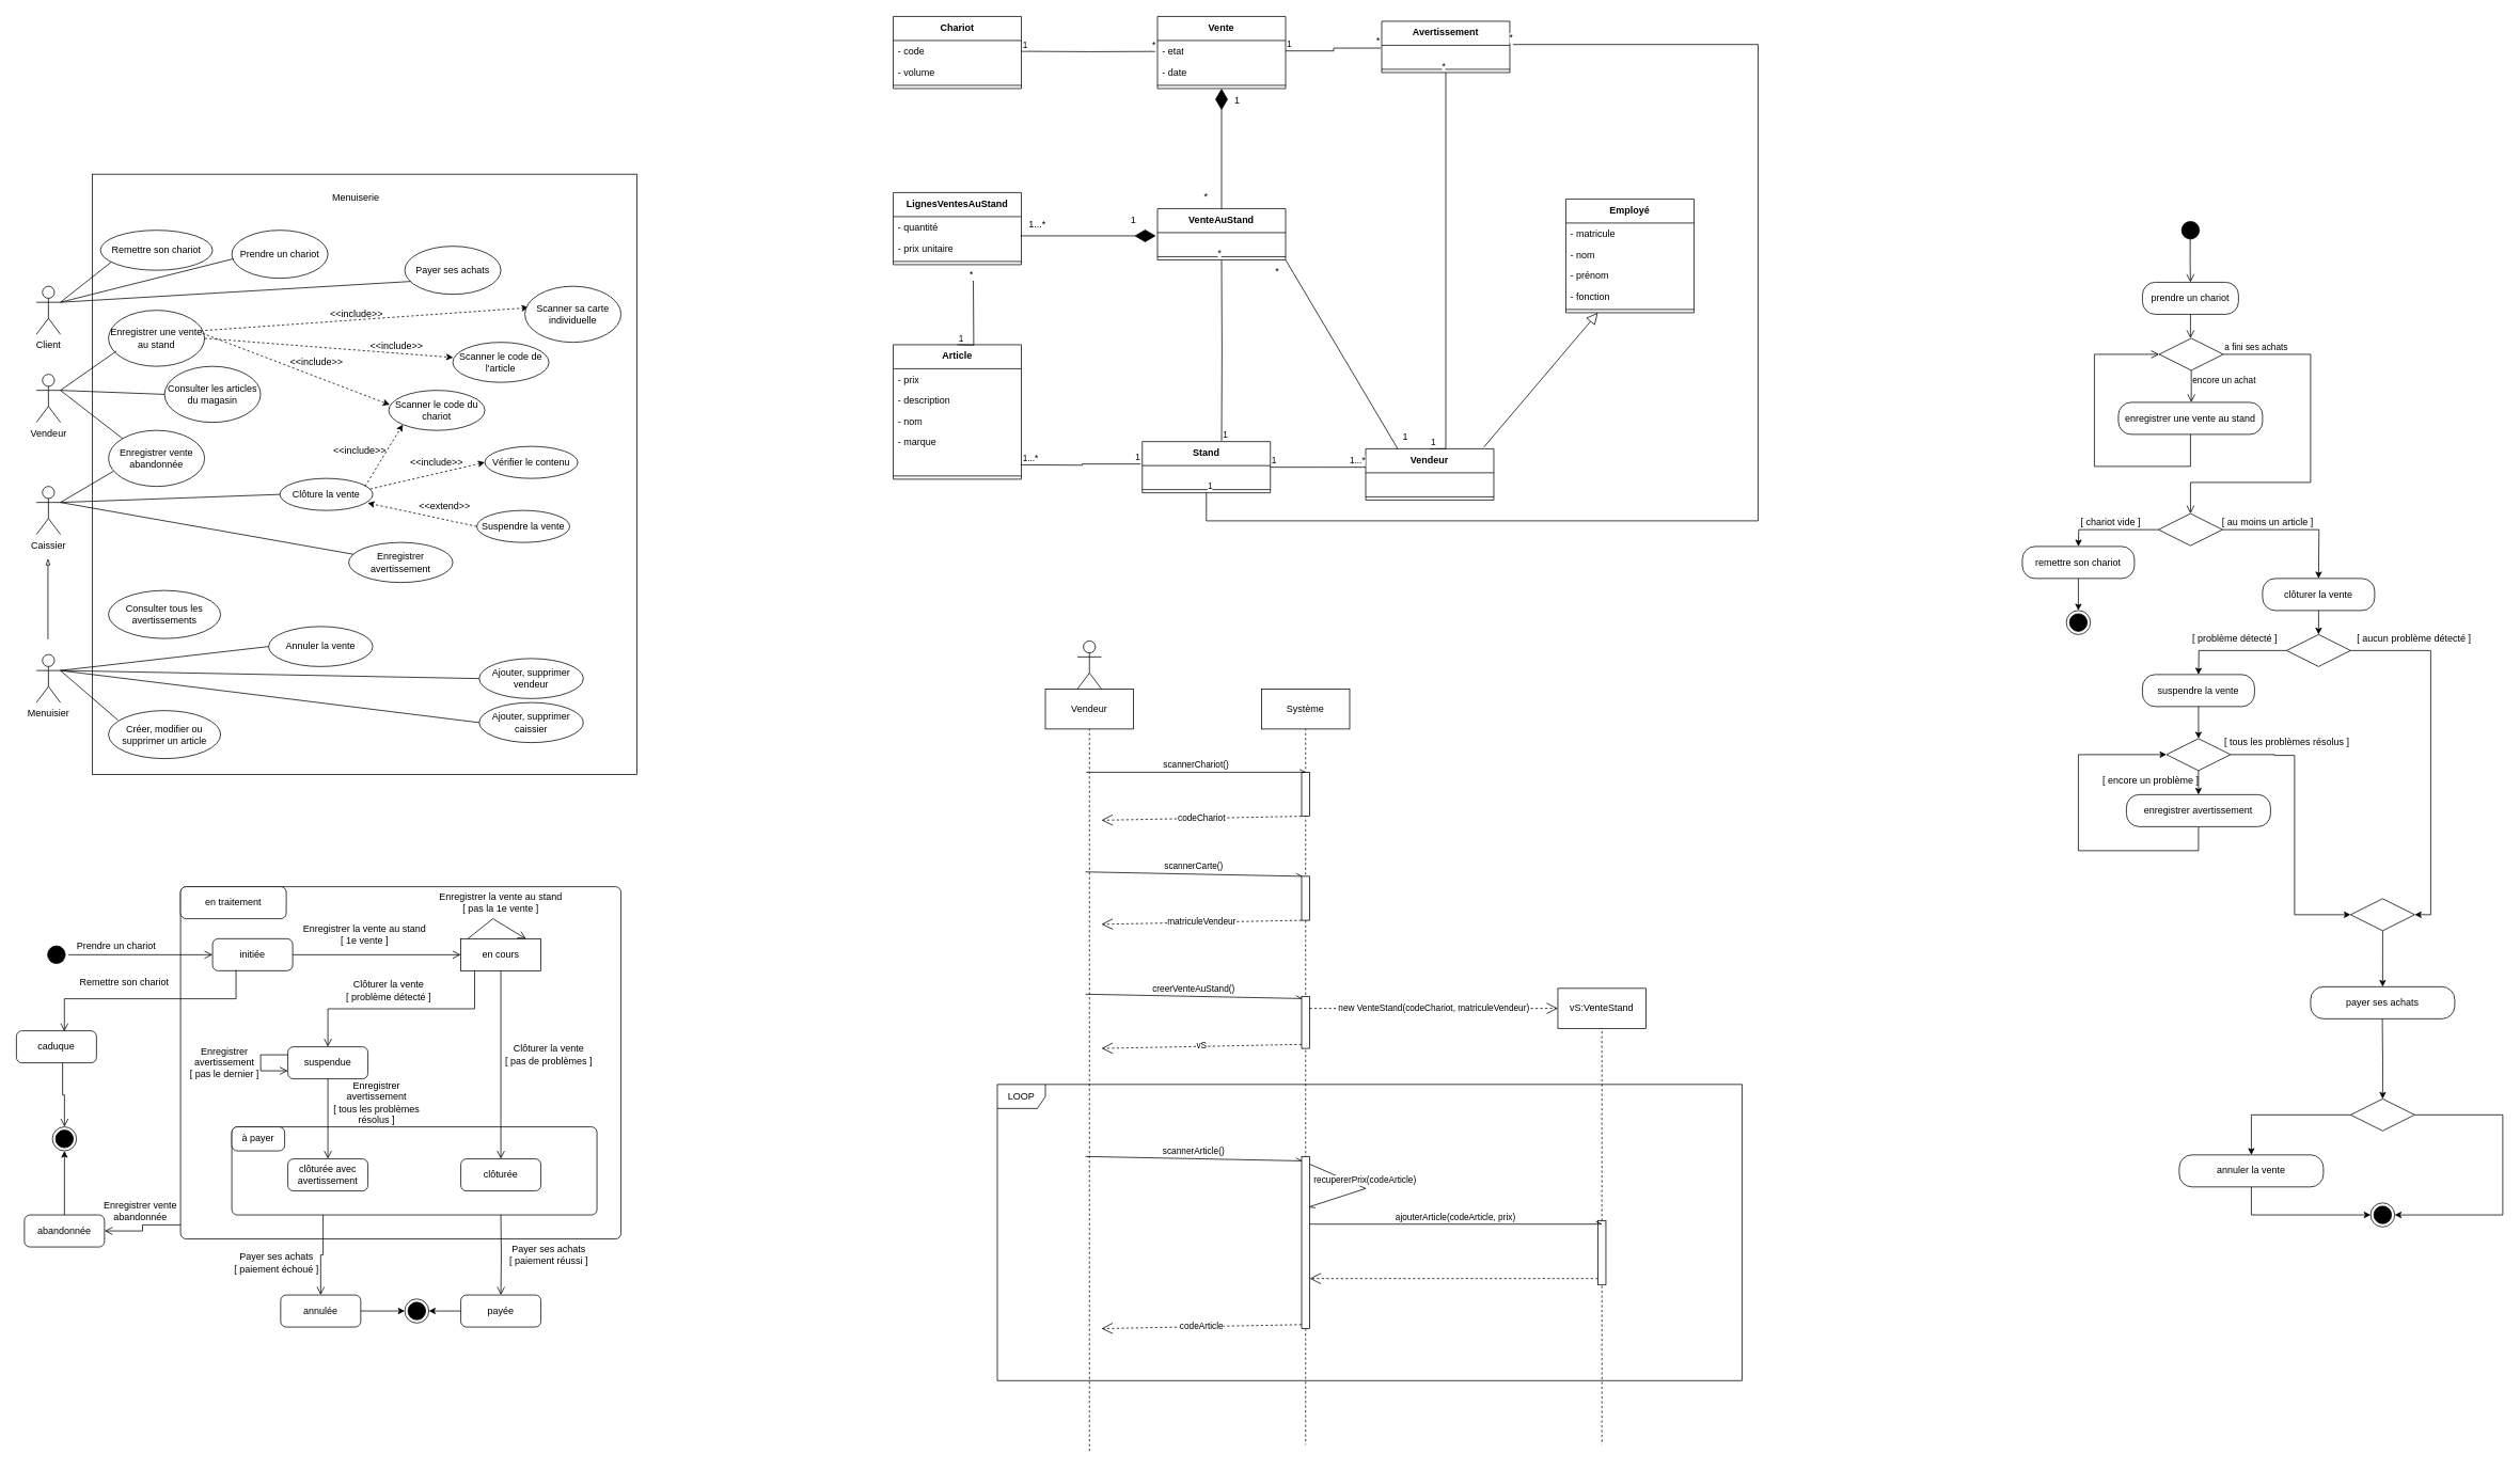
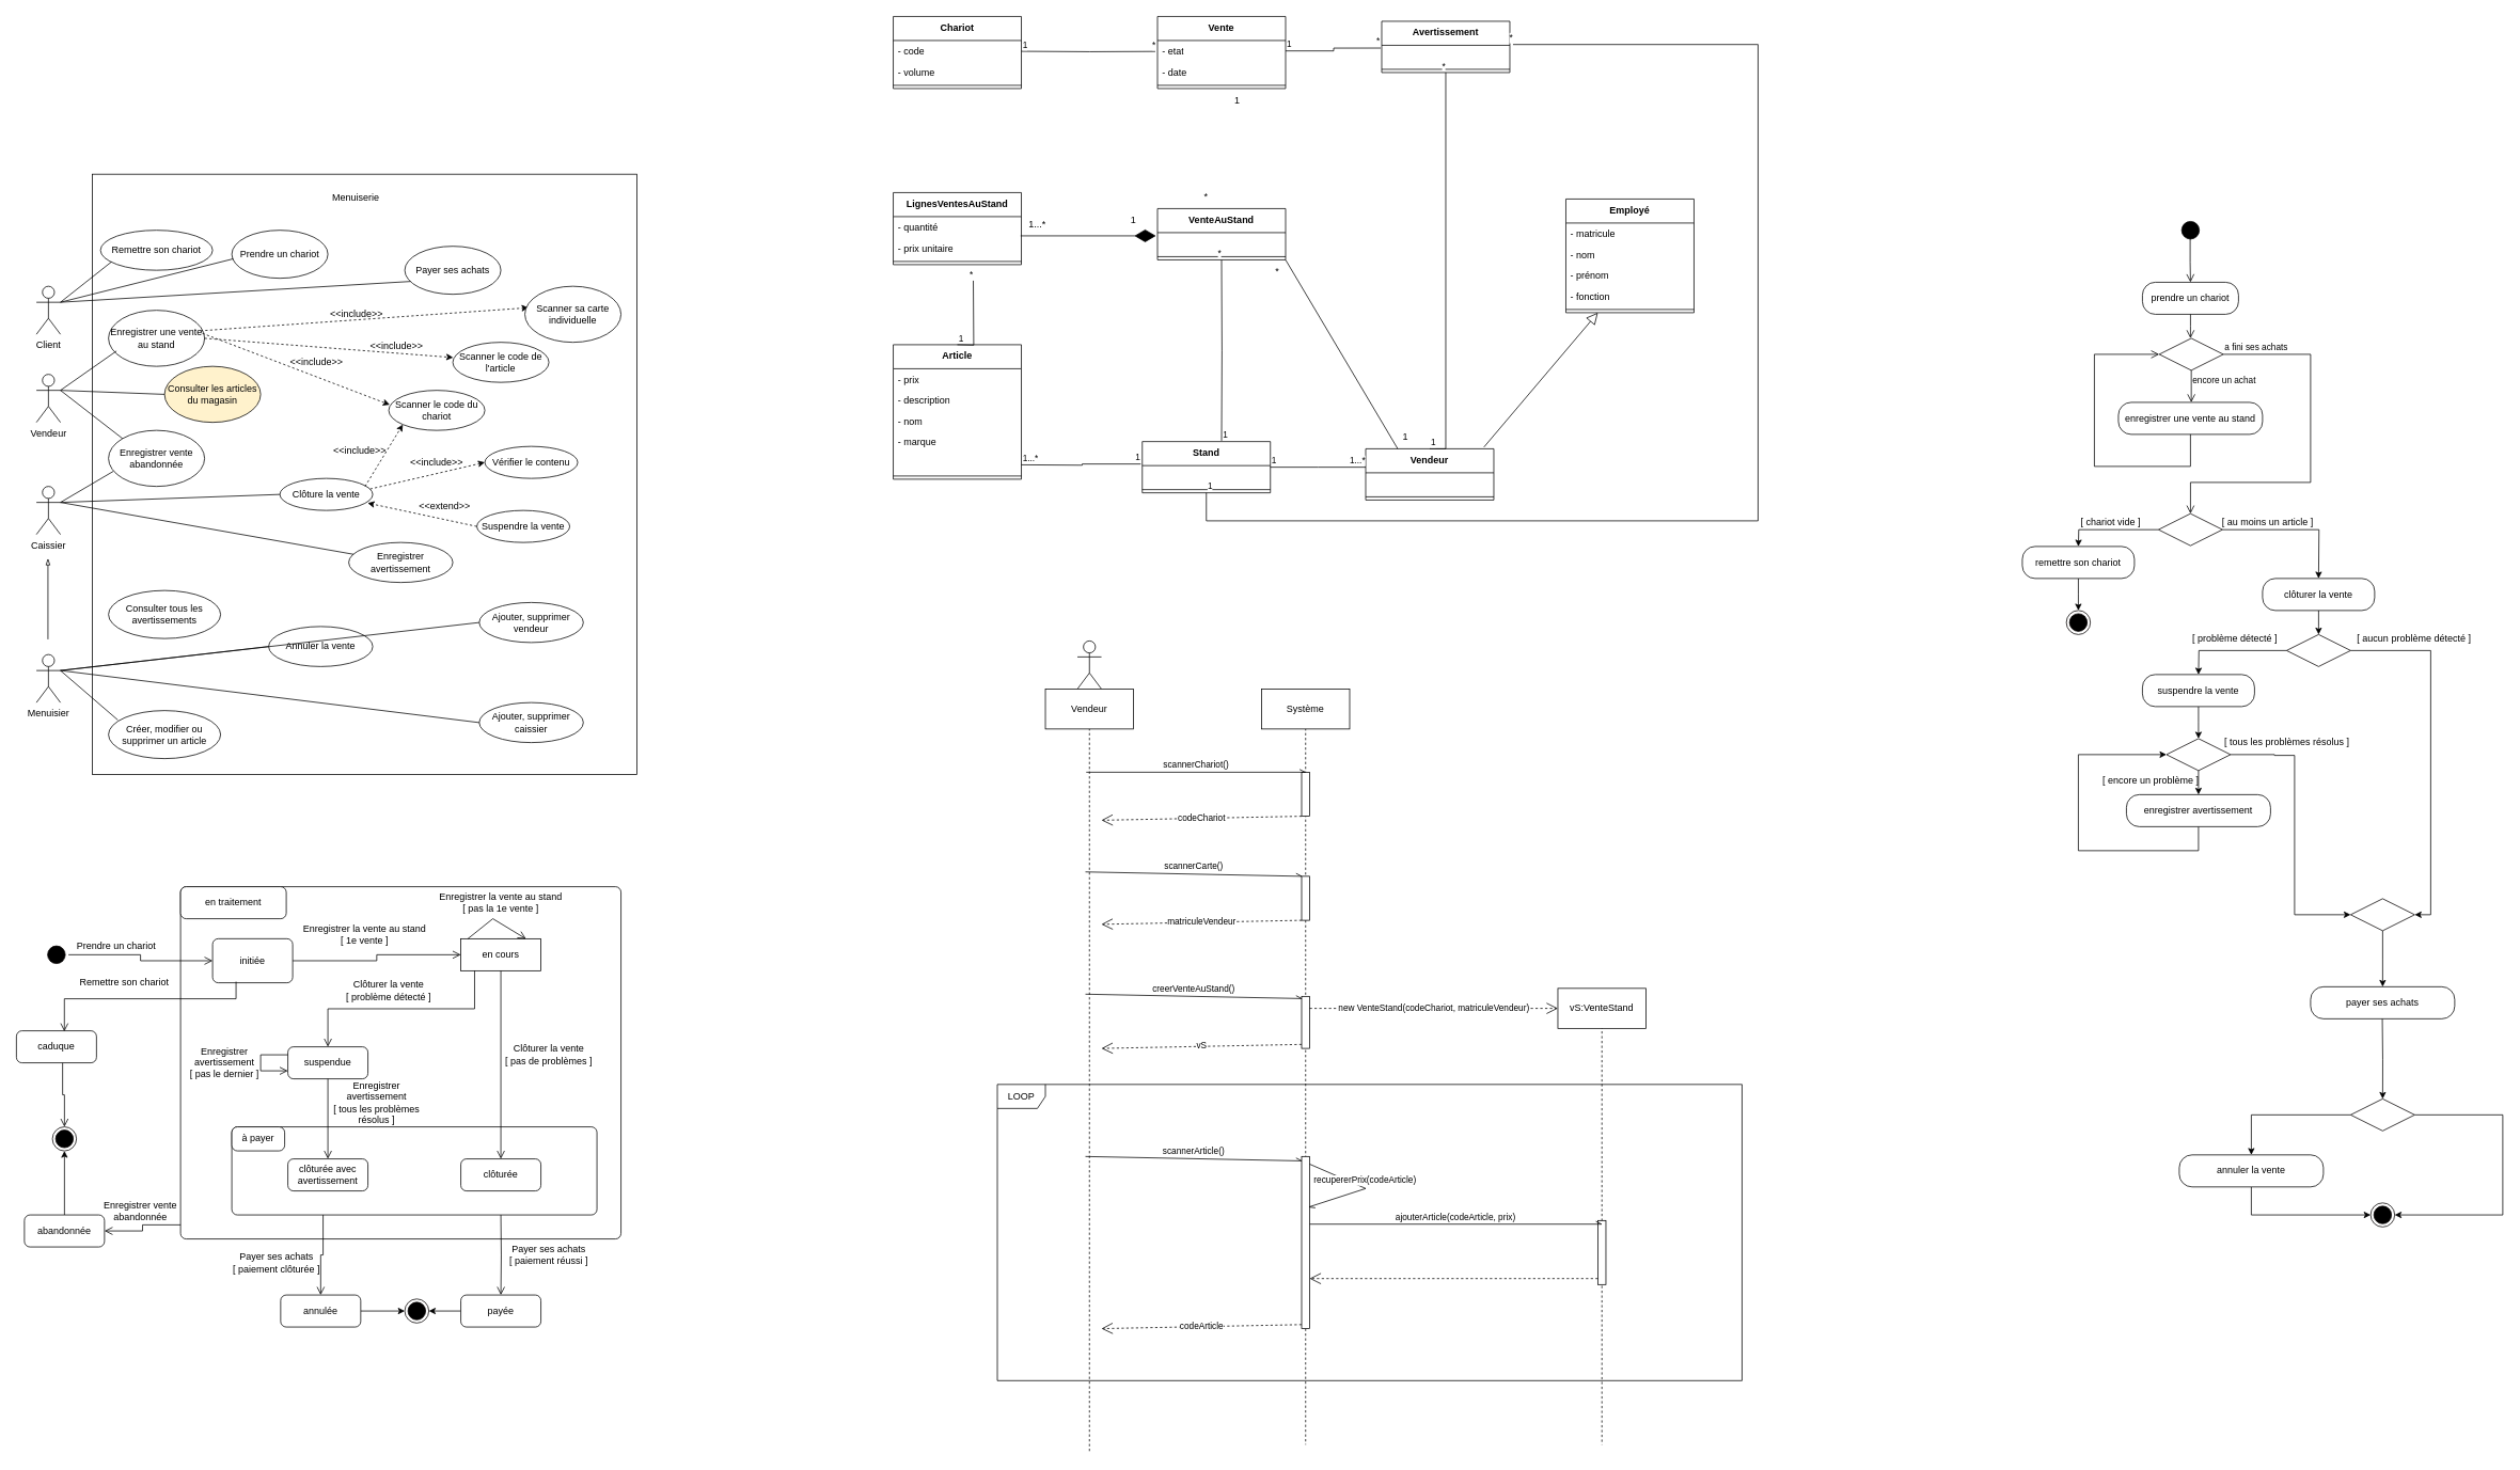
- <mxCell id="107" value="" style="endArrow=diamondThin;endFill=1;endSize=24;html=1;rounded=0;exitX=0.5;exitY=0;exitDx=0;exitDy=0;entryX=0.5;entryY=1;entryDx=0;entryDy=0;" edge="1" parent="1" source="68" target="103"><mxGeometry width="160" relative="1" as="geometry"><mxPoint x="1526" y="240" as="sourcePoint" /><mxPoint x="1695" y="240" as="targetPoint" /></mxGeometry></mxCell>
- <mxCell id="44" value="Consulter les articles du magasin" style="ellipse;whiteSpace=wrap;html=1;" vertex="1" parent="1"><mxGeometry x="205" y="457" width="120" height="70" as="geometry" /></mxCell>
+ <mxCell id="44" value="Consulter les articles du magasin" style="ellipse;whiteSpace=wrap;html=1;fillColor=#fff2cc;" vertex="1" parent="1"><mxGeometry x="205" y="457" width="120" height="70" as="geometry" /></mxCell>
- <mxCell id="40" value="Ajouter, supprimer vendeur" style="ellipse;whiteSpace=wrap;html=1;" vertex="1" parent="1"><mxGeometry x="598" y="822" width="130" height="50" as="geometry" /></mxCell>
+ <mxCell id="40" value="Ajouter, supprimer vendeur" style="ellipse;whiteSpace=wrap;html=1;" vertex="1" parent="1"><mxGeometry x="598" y="752" width="130" height="50" as="geometry" /></mxCell>
- <mxCell id="127" value="initiée" style="rounded=1;whiteSpace=wrap;html=1;absoluteArcSize=1;arcSize=14;strokeWidth=1;" vertex="1" parent="1"><mxGeometry x="265" y="1172" width="100" height="40" as="geometry" /></mxCell>
+ <mxCell id="127" value="initiée" style="rounded=1;whiteSpace=wrap;html=1;absoluteArcSize=1;arcSize=14;strokeWidth=1;" vertex="1" parent="1"><mxGeometry x="265" y="1172" width="100" height="55" as="geometry" /></mxCell>
- <mxCell id="159" value="Payer ses achats&lt;br&gt;[ paiement échoué ]" style="text;html=1;align=center;verticalAlign=middle;whiteSpace=wrap;rounded=0;" vertex="1" parent="1"><mxGeometry x="265" y="1557" width="160" height="40" as="geometry" /></mxCell>
+ <mxCell id="159" value="Payer ses achats&lt;br&gt;[ paiement clôturée ]" style="text;html=1;align=center;verticalAlign=middle;whiteSpace=wrap;rounded=0;" vertex="1" parent="1"><mxGeometry x="265" y="1557" width="160" height="40" as="geometry" /></mxCell>
